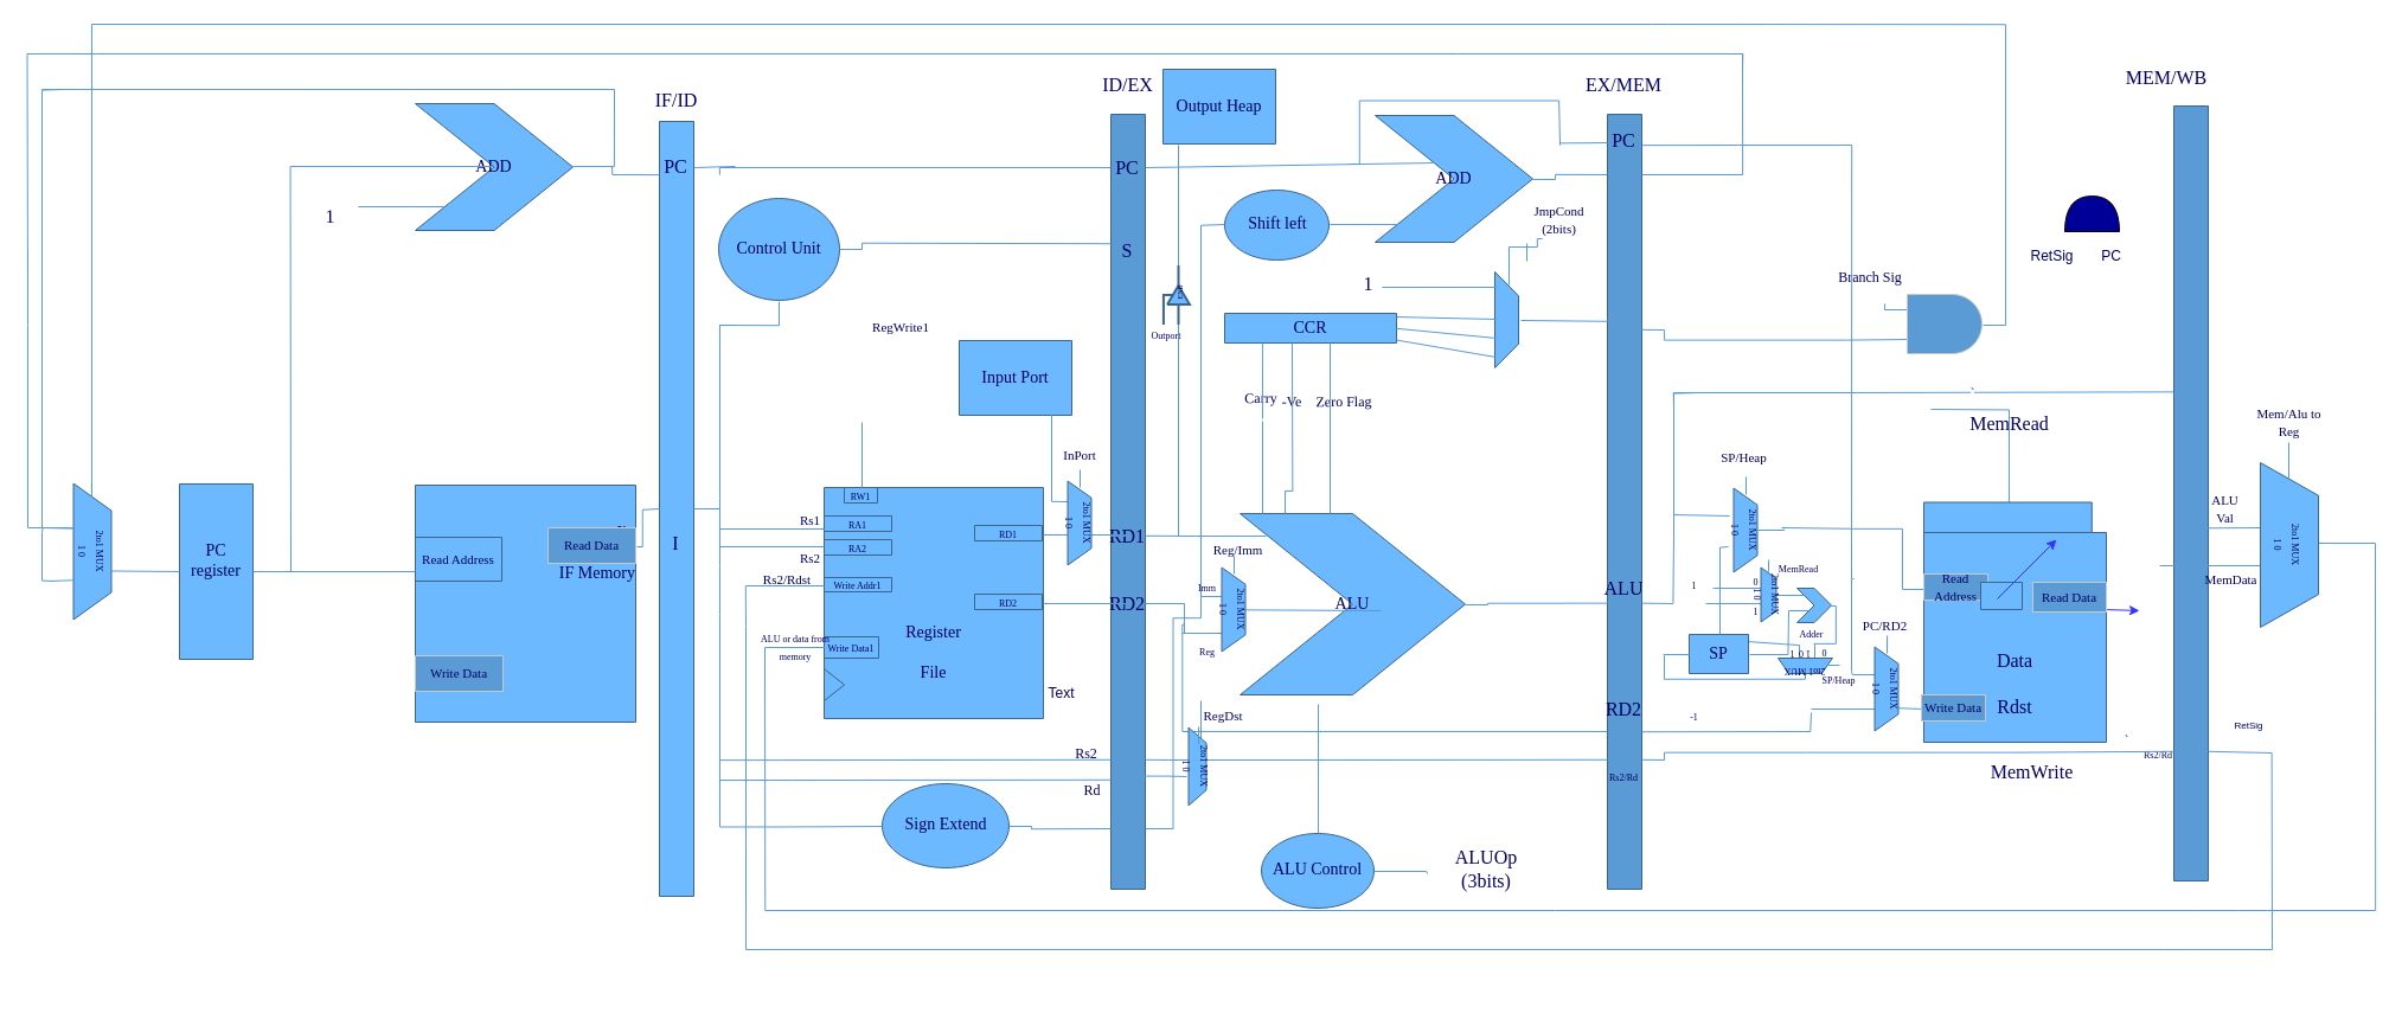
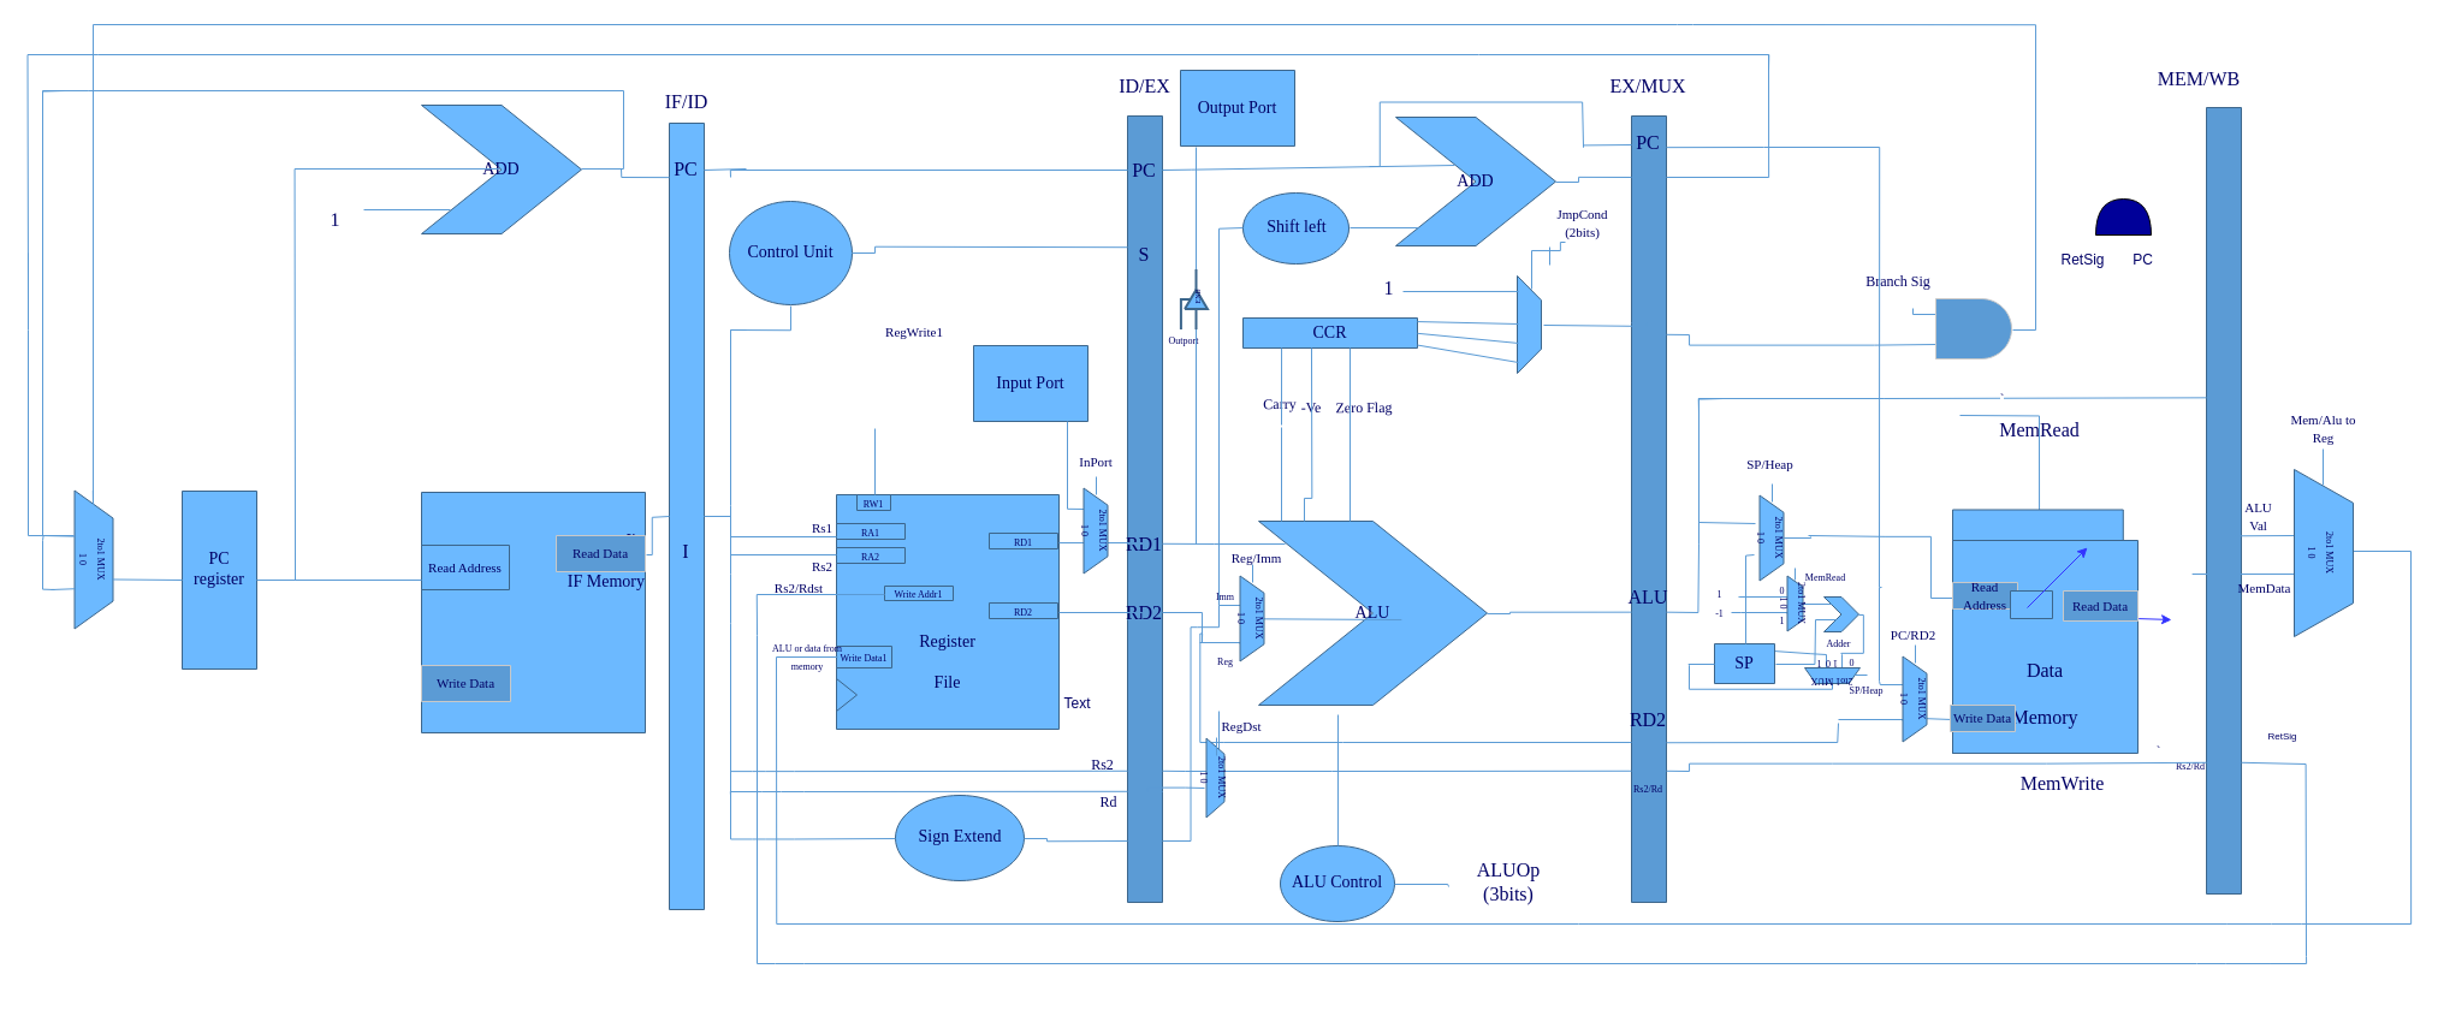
- <mxCell id="87" value="&lt;font style=&quot;font-size: 16px; font-family: Calibri; direction: ltr; letter-spacing: 0px; line-height: 120%; opacity: 1;&quot;&gt;EX/MEM&lt;br&gt;&lt;/font&gt;" style="verticalAlign=middle;align=center;vsdxID=530;fillColor=none;gradientColor=none;shape=stencil(nZBLDoAgDERP0z3SIyjew0SURgSD+Lu9kMZoXLhwN9O+tukAlrNpJg1SzDH4QW/URgNYgZTkjA4UkwJUgGXng+6DX1zLfmoymdXo17xh5zmRJ6Q42BWCfc2oJfdAr+Yv+AP9Cb7OJ3H/2JG1HNGz/84klThPVCc=);strokeColor=none;strokeWidth=2;labelBackgroundColor=none;rounded=0;html=1;whiteSpace=wrap;fontColor=#000066;" parent="1" vertex="1"><mxGeometry x="1333" y="58" width="74" height="25" as="geometry" /></mxCell>
+ <mxCell id="87" value="&lt;font style=&quot;font-size: 16px; font-family: Calibri; direction: ltr; letter-spacing: 0px; line-height: 120%; opacity: 1;&quot;&gt;EX/MUX&lt;br&gt;&lt;/font&gt;" style="verticalAlign=middle;align=center;vsdxID=530;fillColor=none;gradientColor=none;shape=stencil(nZBLDoAgDERP0z3SIyjew0SURgSD+Lu9kMZoXLhwN9O+tukAlrNpJg1SzDH4QW/URgNYgZTkjA4UkwJUgGXng+6DX1zLfmoymdXo17xh5zmRJ6Q42BWCfc2oJfdAr+Yv+AP9Cb7OJ3H/2JG1HNGz/84klThPVCc=);strokeColor=none;strokeWidth=2;labelBackgroundColor=none;rounded=0;html=1;whiteSpace=wrap;fontColor=#000066;" parent="1" vertex="1"><mxGeometry x="1333" y="58" width="74" height="25" as="geometry" /></mxCell>
- <mxCell id="114" value="&lt;font style=&quot;font-size: 14px; font-family: Calibri; direction: ltr; letter-spacing: 0px; line-height: 120%; opacity: 1;&quot;&gt;Output Heap&lt;br&gt;&lt;/font&gt;" style="verticalAlign=middle;align=center;vsdxID=663;fillColor=#6cb9ff;gradientColor=none;shape=stencil(nZBLDoAgDERP0z3SIyjew0SURgSD+Lu9kMZoXLhwN9O+tukAlrNpJg1SzDH4QW/URgNYgZTkjA4UkwJUgGXng+6DX1zLfmoymdXo17xh5zmRJ6Q42BWCfc2oJfdAr+Yv+AP9Cb7OJ3H/2JG1HNGz/84klThPVCc=);strokeColor=#3c668c;labelBackgroundColor=none;rounded=0;html=1;whiteSpace=wrap;fontColor=#000066;" parent="1" vertex="1"><mxGeometry x="981" y="58" width="95" height="63" as="geometry" /></mxCell>
+ <mxCell id="114" value="&lt;font style=&quot;font-size: 14px; font-family: Calibri; direction: ltr; letter-spacing: 0px; line-height: 120%; opacity: 1;&quot;&gt;Output Port&lt;br&gt;&lt;/font&gt;" style="verticalAlign=middle;align=center;vsdxID=663;fillColor=#6cb9ff;gradientColor=none;shape=stencil(nZBLDoAgDERP0z3SIyjew0SURgSD+Lu9kMZoXLhwN9O+tukAlrNpJg1SzDH4QW/URgNYgZTkjA4UkwJUgGXng+6DX1zLfmoymdXo17xh5zmRJ6Q42BWCfc2oJfdAr+Yv+AP9Cb7OJ3H/2JG1HNGz/84klThPVCc=);strokeColor=#3c668c;labelBackgroundColor=none;rounded=0;html=1;whiteSpace=wrap;fontColor=#000066;" parent="1" vertex="1"><mxGeometry x="981" y="58" width="95" height="63" as="geometry" /></mxCell>
- <mxCell id="20" value="&lt;font style=&quot;font-size: 8px; font-family: Calibri; direction: ltr; letter-spacing: 0px; line-height: 120%; opacity: 1;&quot;&gt;Write Addr1&lt;br&gt;&lt;/font&gt;" style="verticalAlign=middle;align=center;vsdxID=127;fillColor=#6cb9ff;gradientColor=none;shape=stencil(nZBLDoAgDERP0z3SIyjew0SURgSD+Lu9kMZoXLhwN9O+tukAlrNpJg1SzDH4QW/URgNYgZTkjA4UkwJUgGXng+6DX1zLfmoymdXo17xh5zmRJ6Q42BWCfc2oJfdAr+Yv+AP9Cb7OJ3H/2JG1HNGz/84klThPVCc=);strokeColor=#3c668c;spacingTop=-2;spacingBottom=-2;spacingLeft=-2;spacingRight=-2;labelBackgroundColor=none;rounded=0;html=1;whiteSpace=wrap;fontColor=#000066;" parent="10" vertex="1"><mxGeometry y="76" width="57" height="12" as="geometry" /></mxCell>
+ <mxCell id="20" value="&lt;font style=&quot;font-size: 8px; font-family: Calibri; direction: ltr; letter-spacing: 0px; line-height: 120%; opacity: 1;&quot;&gt;Write Addr1&lt;br&gt;&lt;/font&gt;" style="verticalAlign=middle;align=center;vsdxID=127;fillColor=#6cb9ff;gradientColor=none;shape=stencil(nZBLDoAgDERP0z3SIyjew0SURgSD+Lu9kMZoXLhwN9O+tukAlrNpJg1SzDH4QW/URgNYgZTkjA4UkwJUgGXng+6DX1zLfmoymdXo17xh5zmRJ6Q42BWCfc2oJfdAr+Yv+AP9Cb7OJ3H/2JG1HNGz/84klThPVCc=);strokeColor=#3c668c;spacingTop=-2;spacingBottom=-2;spacingLeft=-2;spacingRight=-2;labelBackgroundColor=none;rounded=0;html=1;whiteSpace=wrap;fontColor=#000066;" parent="10" vertex="1"><mxGeometry x="40" y="76" width="57" height="12" as="geometry" /></mxCell>
- <mxCell id="314" value="&lt;font style=&quot;font-size: 16px; font-family: Calibri; direction: ltr; letter-spacing: 0px; line-height: 120%; opacity: 1;&quot;&gt;&lt;br&gt;&lt;br&gt;&lt;br&gt;&lt;br&gt;Data &lt;br&gt;&lt;br&gt;Rdst&lt;br&gt;&lt;/font&gt;" style="verticalAlign=middle;align=center;vsdxID=109;fillColor=#6cb9ff;gradientColor=none;shape=stencil(nZBLDoAgDERP0z3SIyjew0SURgSD+Lu9kMZoXLhwN9O+tukAlrNpJg1SzDH4QW/URgNYgZTkjA4UkwJUgGXng+6DX1zLfmoymdXo17xh5zmRJ6Q42BWCfc2oJfdAr+Yv+AP9Cb7OJ3H/2JG1HNGz/84klThPVCc=);strokeColor=#3c668c;spacingTop=-2;spacingBottom=-2;spacingLeft=-2;spacingRight=-2;labelBackgroundColor=none;rounded=0;html=1;whiteSpace=wrap;fontColor=#000066;" parent="313" vertex="1"><mxGeometry width="154" height="177" as="geometry" /></mxCell>
+ <mxCell id="314" value="&lt;font style=&quot;font-size: 16px; font-family: Calibri; direction: ltr; letter-spacing: 0px; line-height: 120%; opacity: 1;&quot;&gt;&lt;br&gt;&lt;br&gt;&lt;br&gt;&lt;br&gt;Data &lt;br&gt;&lt;br&gt;Memory&lt;br&gt;&lt;/font&gt;" style="verticalAlign=middle;align=center;vsdxID=109;fillColor=#6cb9ff;gradientColor=none;shape=stencil(nZBLDoAgDERP0z3SIyjew0SURgSD+Lu9kMZoXLhwN9O+tukAlrNpJg1SzDH4QW/URgNYgZTkjA4UkwJUgGXng+6DX1zLfmoymdXo17xh5zmRJ6Q42BWCfc2oJfdAr+Yv+AP9Cb7OJ3H/2JG1HNGz/84klThPVCc=);strokeColor=#3c668c;spacingTop=-2;spacingBottom=-2;spacingLeft=-2;spacingRight=-2;labelBackgroundColor=none;rounded=0;html=1;whiteSpace=wrap;fontColor=#000066;" parent="313" vertex="1"><mxGeometry width="154" height="177" as="geometry" /></mxCell>
- <mxCell id="106" value="&lt;font style=&quot;font-size: 8px; font-family: Calibri; direction: ltr; letter-spacing: 0px; line-height: 120%; opacity: 1;&quot;&gt;-1&lt;br&gt;&lt;/font&gt;" style="verticalAlign=middle;align=center;vsdxID=642;fillColor=none;gradientColor=none;shape=stencil(nZBLDoAgDERP0z3SIyjew0SURgSD+Lu9kMZoXLhwN9O+tukAlrNpJg1SzDH4QW/URgNYgZTkjA4UkwJUgGXng+6DX1zLfmoymdXo17xh5zmRJ6Q42BWCfc2oJfdAr+Yv+AP9Cb7OJ3H/2JG1HNGz/84klThPVCc=);strokeColor=none;strokeWidth=2;labelBackgroundColor=none;rounded=0;html=1;whiteSpace=wrap;fontColor=#000066;" parent="1" vertex="1"><mxGeometry x="1420" y="598" width="19" height="12" as="geometry" /></mxCell>
+ <mxCell id="106" value="&lt;font style=&quot;font-size: 8px; font-family: Calibri; direction: ltr; letter-spacing: 0px; line-height: 120%; opacity: 1;&quot;&gt;-1&lt;br&gt;&lt;/font&gt;" style="verticalAlign=middle;align=center;vsdxID=642;fillColor=none;gradientColor=none;shape=stencil(nZBLDoAgDERP0z3SIyjew0SURgSD+Lu9kMZoXLhwN9O+tukAlrNpJg1SzDH4QW/URgNYgZTkjA4UkwJUgGXng+6DX1zLfmoymdXo17xh5zmRJ6Q42BWCfc2oJfdAr+Yv+AP9Cb7OJ3H/2JG1HNGz/84klThPVCc=);strokeColor=none;strokeWidth=2;labelBackgroundColor=none;rounded=0;html=1;whiteSpace=wrap;fontColor=#000066;" parent="1" vertex="1"><mxGeometry x="1420" y="503" width="19" height="12" as="geometry" /></mxCell>
